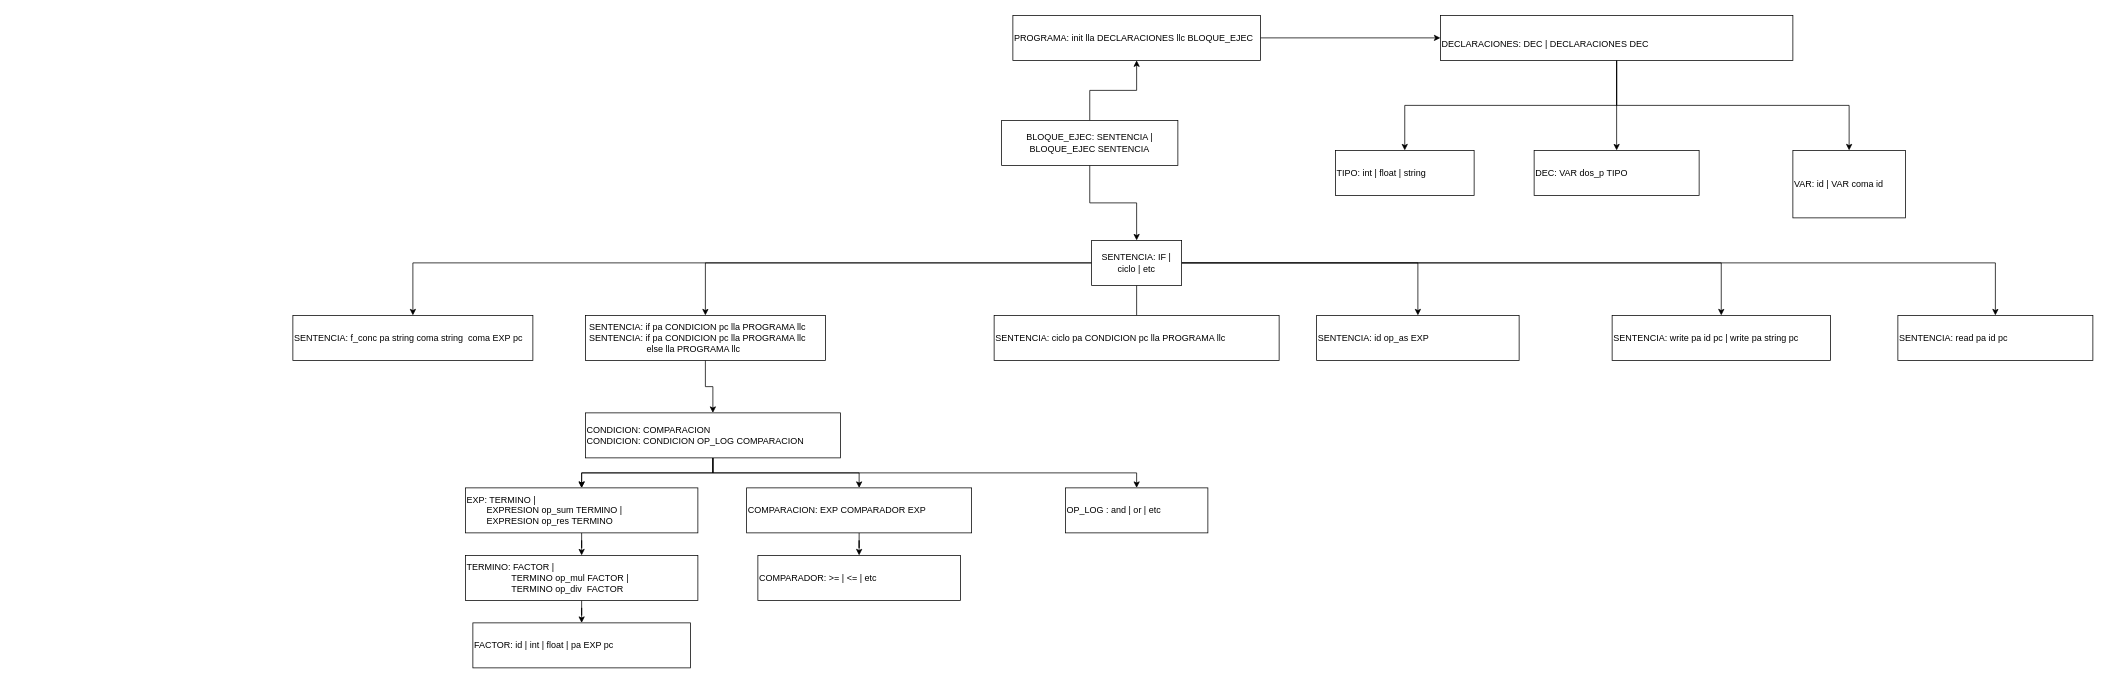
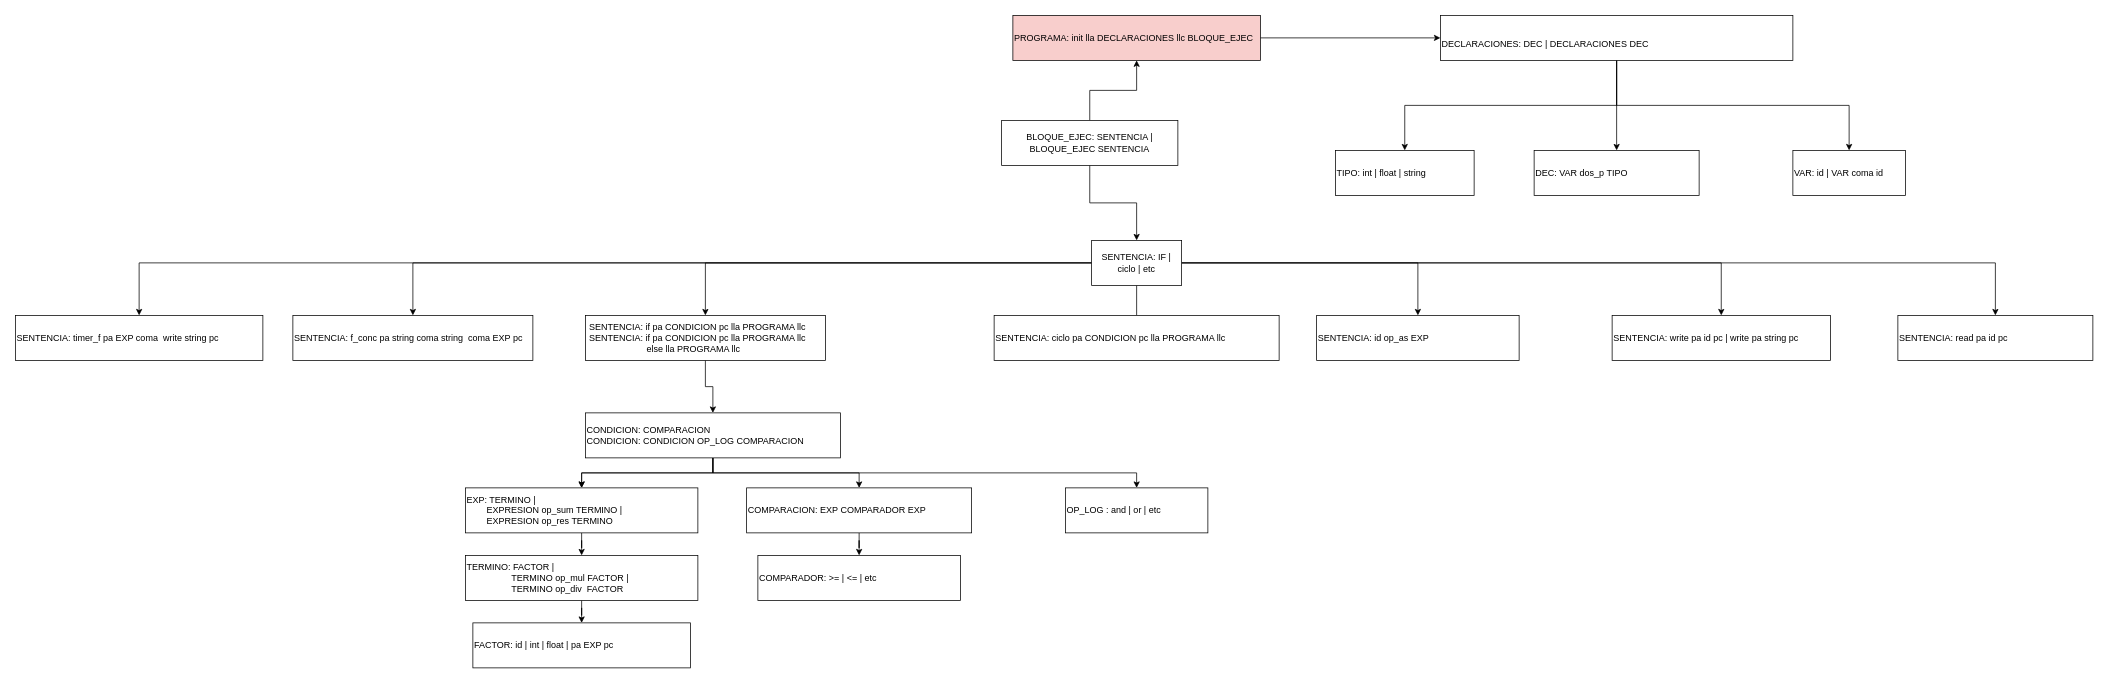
- <mxCell id="34" value="PROGRAMA: init lla DECLARACIONES llc BLOQUE_EJEC" style="whiteSpace=wrap;html=1;rounded=0;align=left;" vertex="1" parent="1"><mxGeometry x="1350" y="20" width="330" height="60" as="geometry" /></mxCell>
+ <mxCell id="34" value="PROGRAMA: init lla DECLARACIONES llc BLOQUE_EJEC" style="whiteSpace=wrap;html=1;rounded=0;align=left;fillColor=#f8cecc;" vertex="1" parent="1"><mxGeometry x="1350" y="20" width="330" height="60" as="geometry" /></mxCell>
- <mxCell id="42" value="VAR: id | VAR coma id" style="whiteSpace=wrap;html=1;align=left;rounded=0;" vertex="1" parent="1"><mxGeometry x="2390" y="200" width="150" height="90" as="geometry" /></mxCell>
+ <mxCell id="42" value="VAR: id | VAR coma id" style="whiteSpace=wrap;html=1;align=left;rounded=0;" vertex="1" parent="1"><mxGeometry x="2390" y="200" width="150" height="60" as="geometry" /></mxCell>
+ <mxCell id="11" value="" style="edgeStyle=orthogonalEdgeStyle;rounded=0;orthogonalLoop=1;jettySize=auto;html=1;" edge="1" parent="1" source="12" target="36"><mxGeometry relative="1" as="geometry" /></mxCell>
+ <mxCell id="36" value="SENTENCIA: timer_f pa EXP coma&amp;nbsp; write string pc" style="whiteSpace=wrap;html=1;rounded=0;align=left;" vertex="1" parent="1"><mxGeometry x="20" y="420" width="330" height="60" as="geometry" /></mxCell>
